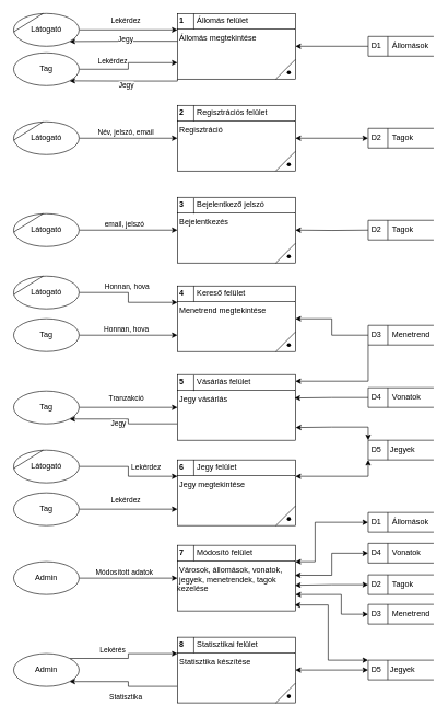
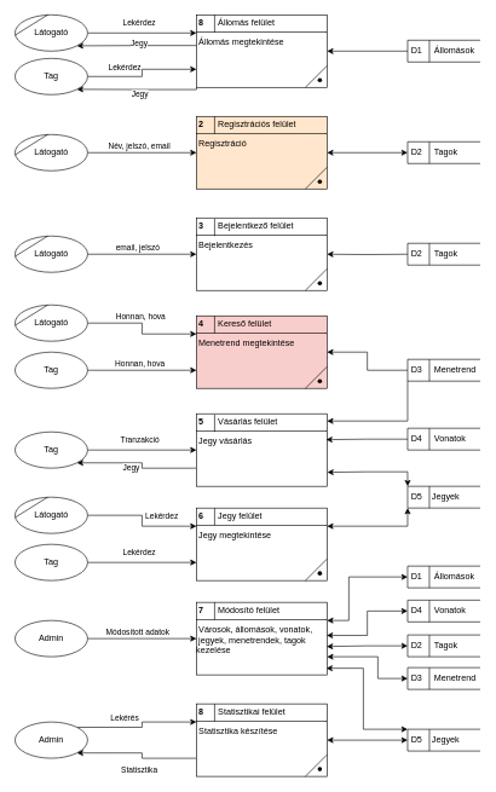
- <mxCell id="41" value="&lt;p style=&quot;margin: 4px 0px 0px;&quot;&gt;&lt;b&gt;&amp;nbsp;1&amp;nbsp; &amp;nbsp; &amp;nbsp; &lt;/b&gt;Állomás felület&lt;/p&gt;&lt;hr size=&quot;1&quot; style=&quot;border-style:solid;&quot;&gt;&lt;div style=&quot;height:2px;&quot;&gt;&amp;nbsp;Állomás megtekintése&lt;/div&gt;" style="verticalAlign=top;align=left;overflow=fill;html=1;whiteSpace=wrap;" vertex="1" parent="1"><mxGeometry x="270" y="20" width="180" height="100" as="geometry" /></mxCell>
+ <mxCell id="41" value="&lt;p style=&quot;margin: 4px 0px 0px;&quot;&gt;&lt;b&gt;&amp;nbsp;8&amp;nbsp; &amp;nbsp; &amp;nbsp; &lt;/b&gt;Állomás felület&lt;/p&gt;&lt;hr size=&quot;1&quot; style=&quot;border-style:solid;&quot;&gt;&lt;div style=&quot;height:2px;&quot;&gt;&amp;nbsp;Állomás megtekintése&lt;/div&gt;" style="verticalAlign=top;align=left;overflow=fill;html=1;whiteSpace=wrap;" vertex="1" parent="1"><mxGeometry x="270" y="20" width="180" height="100" as="geometry" /></mxCell>
- <mxCell id="4" value="&lt;p style=&quot;margin: 4px 0px 0px;&quot;&gt;&lt;b&gt;&amp;nbsp;2&amp;nbsp; &amp;nbsp; &amp;nbsp; &lt;/b&gt;Regisztrációs felület&lt;/p&gt;&lt;hr size=&quot;1&quot; style=&quot;border-style:solid;&quot;&gt;&lt;div style=&quot;height:2px;&quot;&gt;&amp;nbsp;Regisztráció&lt;/div&gt;" style="verticalAlign=top;align=left;overflow=fill;html=1;whiteSpace=wrap;" vertex="1" parent="1"><mxGeometry x="270" y="160" width="180" height="100" as="geometry" /></mxCell>
+ <mxCell id="4" value="&lt;p style=&quot;margin: 4px 0px 0px;&quot;&gt;&lt;b&gt;&amp;nbsp;2&amp;nbsp; &amp;nbsp; &amp;nbsp; &lt;/b&gt;Regisztrációs felület&lt;/p&gt;&lt;hr size=&quot;1&quot; style=&quot;border-style:solid;&quot;&gt;&lt;div style=&quot;height:2px;&quot;&gt;&amp;nbsp;Regisztráció&lt;/div&gt;" style="verticalAlign=top;align=left;overflow=fill;html=1;whiteSpace=wrap;fillColor=#ffe6cc;" vertex="1" parent="1"><mxGeometry x="270" y="160" width="180" height="100" as="geometry" /></mxCell>
- <mxCell id="5" value="&lt;p style=&quot;margin: 4px 0px 0px;&quot;&gt;&lt;b&gt;&amp;nbsp;3&amp;nbsp; &amp;nbsp; &amp;nbsp; &lt;/b&gt;Bejelentkező jelszó&lt;/p&gt;&lt;hr size=&quot;1&quot; style=&quot;border-style:solid;&quot;&gt;&lt;div style=&quot;height:2px;&quot;&gt;&amp;nbsp;Bejelentkezés&lt;/div&gt;" style="verticalAlign=top;align=left;overflow=fill;html=1;whiteSpace=wrap;" vertex="1" parent="1"><mxGeometry x="270" y="300" width="180" height="100" as="geometry" /></mxCell>
+ <mxCell id="5" value="&lt;p style=&quot;margin: 4px 0px 0px;&quot;&gt;&lt;b&gt;&amp;nbsp;3&amp;nbsp; &amp;nbsp; &amp;nbsp; &lt;/b&gt;Bejelentkező felület&lt;/p&gt;&lt;hr size=&quot;1&quot; style=&quot;border-style:solid;&quot;&gt;&lt;div style=&quot;height:2px;&quot;&gt;&amp;nbsp;Bejelentkezés&lt;/div&gt;" style="verticalAlign=top;align=left;overflow=fill;html=1;whiteSpace=wrap;" vertex="1" parent="1"><mxGeometry x="270" y="300" width="180" height="100" as="geometry" /></mxCell>
- <mxCell id="2" value="&lt;p style=&quot;margin: 4px 0px 0px;&quot;&gt;&lt;b&gt;&amp;nbsp;4&amp;nbsp; &amp;nbsp; &amp;nbsp; &lt;/b&gt;Kereső felület&lt;/p&gt;&lt;hr size=&quot;1&quot; style=&quot;border-style:solid;&quot;&gt;&lt;div style=&quot;height:2px;&quot;&gt;&amp;nbsp;Menetrend megtekintése&lt;/div&gt;" style="verticalAlign=top;align=left;overflow=fill;html=1;whiteSpace=wrap;" vertex="1" parent="1"><mxGeometry x="270" y="435" width="180" height="100" as="geometry" /></mxCell>
+ <mxCell id="2" value="&lt;p style=&quot;margin: 4px 0px 0px;&quot;&gt;&lt;b&gt;&amp;nbsp;4&amp;nbsp; &amp;nbsp; &amp;nbsp; &lt;/b&gt;Kereső felület&lt;/p&gt;&lt;hr size=&quot;1&quot; style=&quot;border-style:solid;&quot;&gt;&lt;div style=&quot;height:2px;&quot;&gt;&amp;nbsp;Menetrend megtekintése&lt;/div&gt;" style="verticalAlign=top;align=left;overflow=fill;html=1;whiteSpace=wrap;fillColor=#f8cecc;" vertex="1" parent="1"><mxGeometry x="270" y="435" width="180" height="100" as="geometry" /></mxCell>
